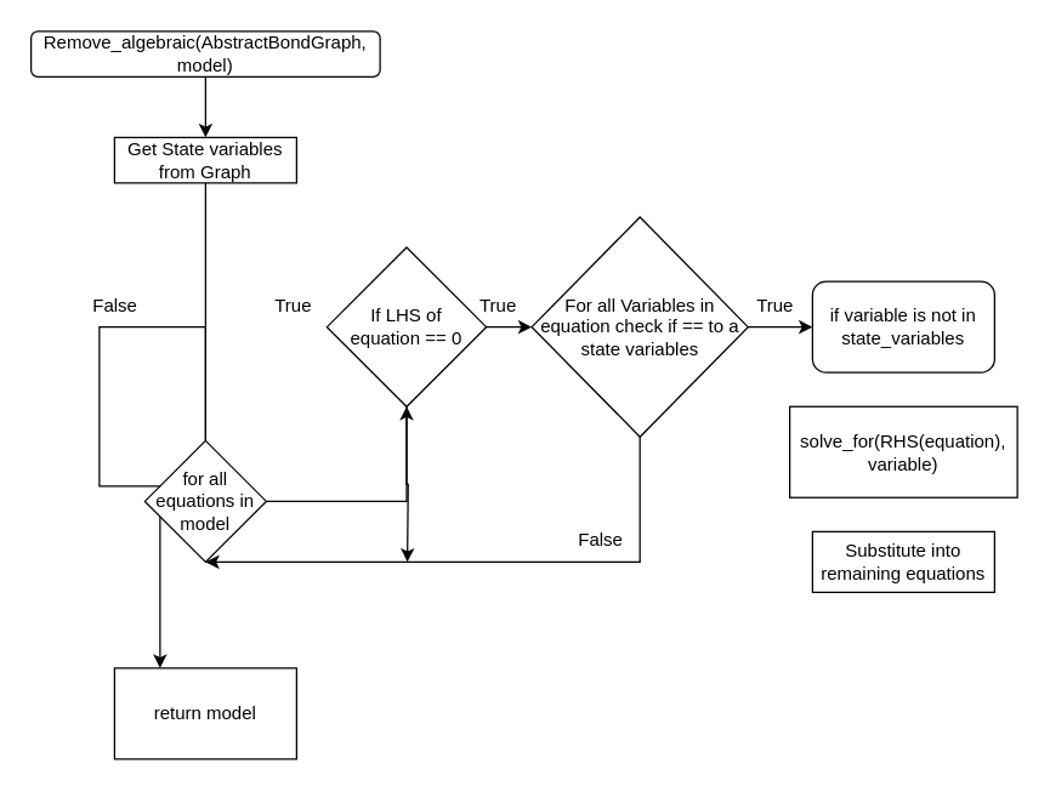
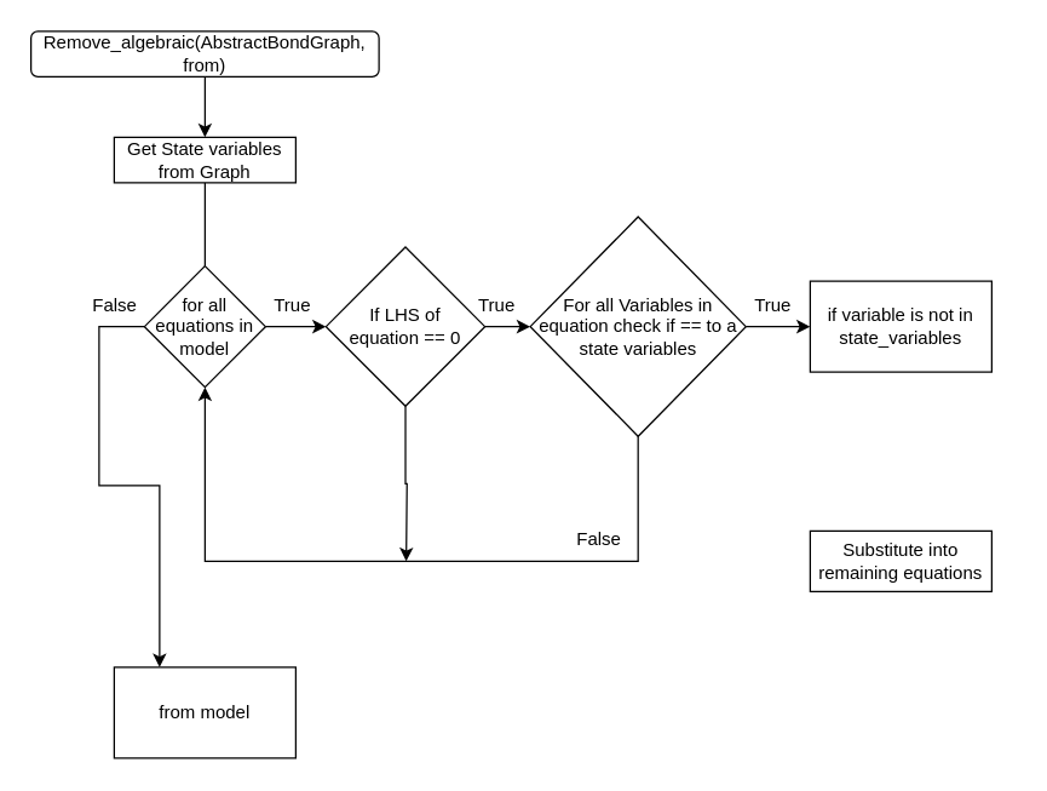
- <mxCell id="3" value="Remove_algebraic(AbstractBondGraph, model)" style="rounded=1;whiteSpace=wrap;html=1;" vertex="1" parent="1"><mxGeometry x="20" y="20" width="230" height="30" as="geometry" /></mxCell>
+ <mxCell id="3" value="Remove_algebraic(AbstractBondGraph, from)" style="rounded=1;whiteSpace=wrap;html=1;" vertex="1" parent="1"><mxGeometry x="20" y="20" width="230" height="30" as="geometry" /></mxCell>
- <mxCell id="14" value="if variable is not in state_variables" style="whiteSpace=wrap;html=1;rounded=1;" vertex="1" parent="1"><mxGeometry x="535" y="185" width="120" height="60" as="geometry" /></mxCell>
+ <mxCell id="14" value="if variable is not in state_variables" style="whiteSpace=wrap;html=1;rounded=0;" vertex="1" parent="1"><mxGeometry x="535" y="185" width="120" height="60" as="geometry" /></mxCell>
- <mxCell id="15" value="solve_for(RHS(equation), variable)" style="whiteSpace=wrap;html=1;rounded=0;" vertex="1" parent="1"><mxGeometry x="520" y="267.5" width="150" height="60" as="geometry" /></mxCell>
- <mxCell id="8" value="for all equations in model" style="rhombus;whiteSpace=wrap;html=1;rounded=0;" vertex="1" parent="1"><mxGeometry x="95" y="290" width="80" height="80" as="geometry" /></mxCell>
+ <mxCell id="8" value="for all equations in model" style="rhombus;whiteSpace=wrap;html=1;rounded=0;" vertex="1" parent="1"><mxGeometry x="95" y="175" width="80" height="80" as="geometry" /></mxCell>
- <mxCell id="21" value="return model" style="whiteSpace=wrap;html=1;rounded=0;" vertex="1" parent="1"><mxGeometry x="75" y="440" width="120" height="60" as="geometry" /></mxCell>
+ <mxCell id="21" value="from model" style="whiteSpace=wrap;html=1;rounded=0;" vertex="1" parent="1"><mxGeometry x="75" y="440" width="120" height="60" as="geometry" /></mxCell>
